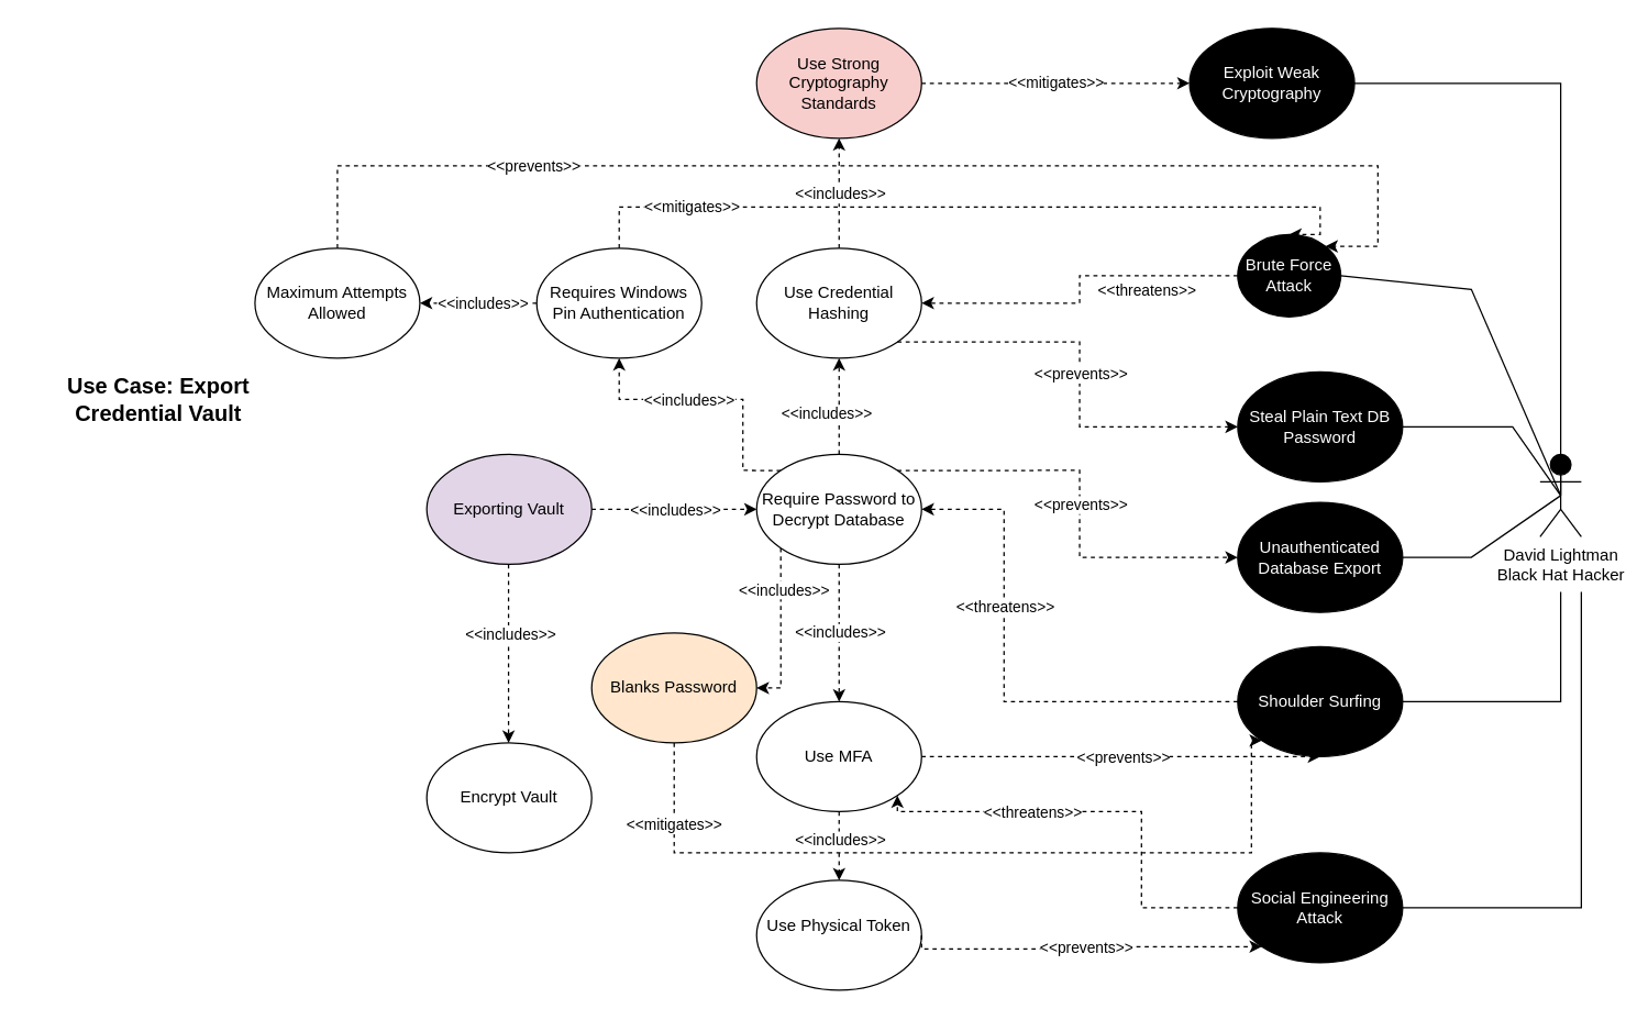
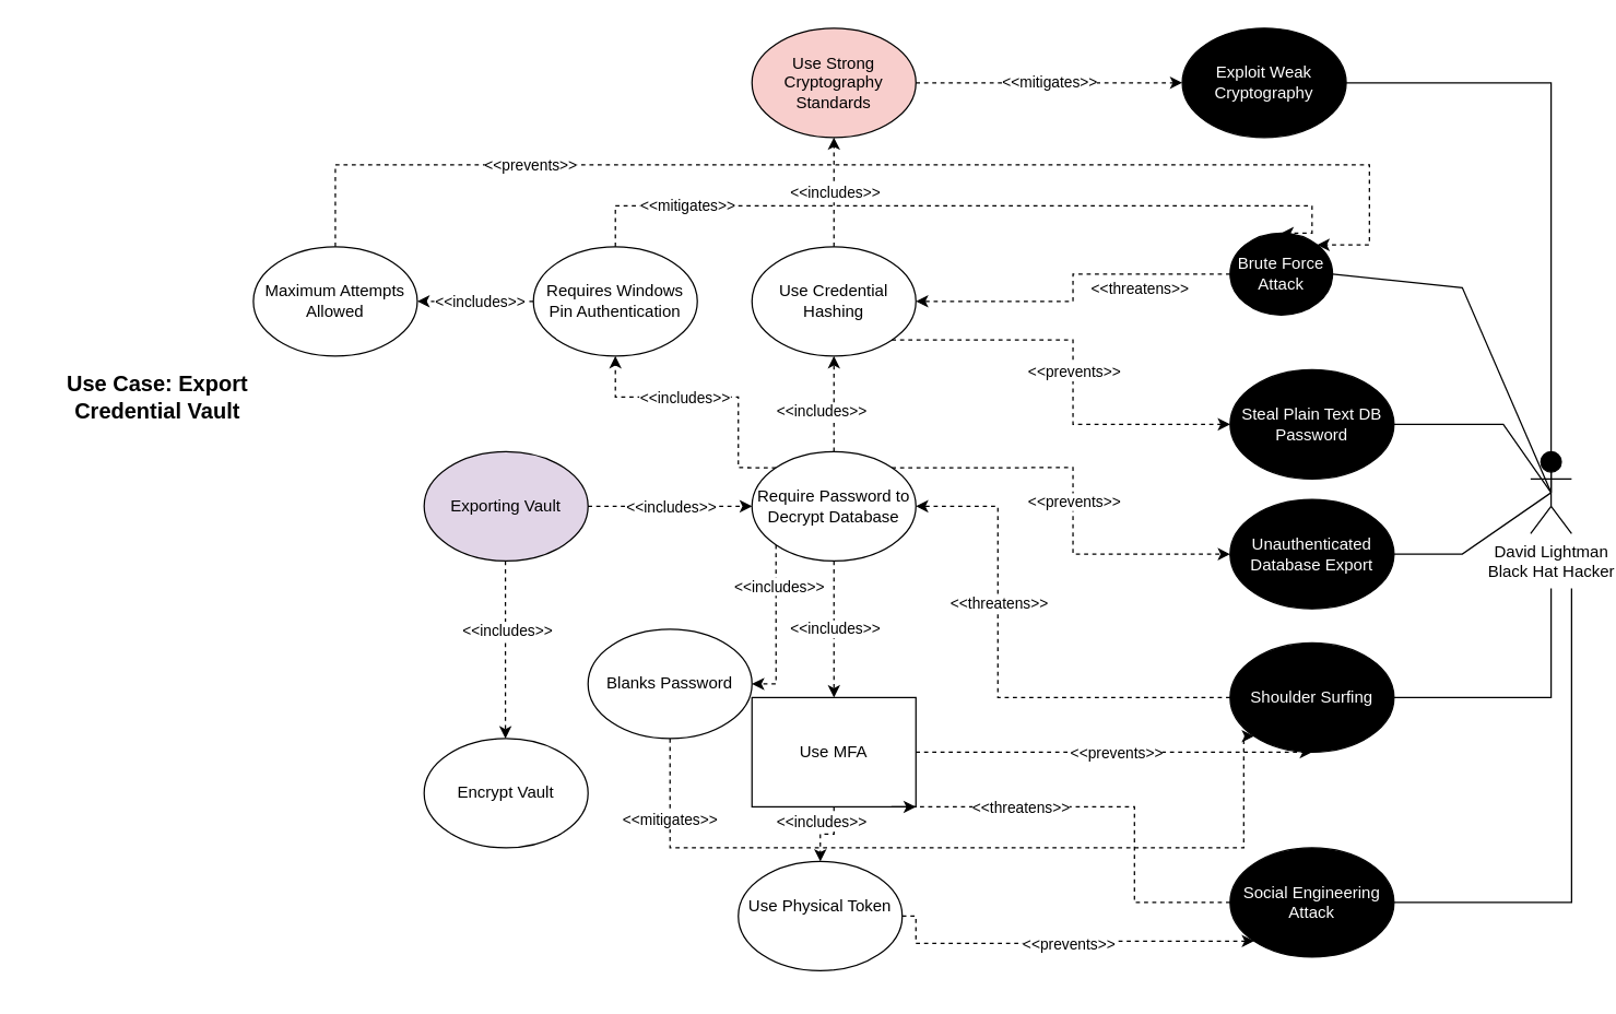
- <mxCell id="36" value="Blanks Password" style="ellipse;whiteSpace=wrap;html=1;fillColor=#ffe6cc;" parent="1" vertex="1"><mxGeometry x="430" y="460" width="120" height="80" as="geometry" /></mxCell>
+ <mxCell id="36" value="Blanks Password" style="ellipse;whiteSpace=wrap;html=1;" parent="1" vertex="1"><mxGeometry x="430" y="460" width="120" height="80" as="geometry" /></mxCell>
- <mxCell id="49" value="Use MFA" style="ellipse;whiteSpace=wrap;html=1;" parent="1" vertex="1"><mxGeometry x="550" y="510" width="120" height="80" as="geometry" /></mxCell>
+ <mxCell id="49" value="Use MFA" style="whiteSpace=wrap;html=1;rounded=0;" parent="1" vertex="1"><mxGeometry x="550" y="510" width="120" height="80" as="geometry" /></mxCell>
- <mxCell id="23" value="&lt;div&gt;Use Physical Token&lt;/div&gt;&lt;div&gt;&lt;br&gt;&lt;/div&gt;" style="ellipse;whiteSpace=wrap;html=1;" parent="1" vertex="1"><mxGeometry x="550" y="640" width="120" height="80" as="geometry" /></mxCell>
+ <mxCell id="23" value="&lt;div&gt;Use Physical Token&lt;/div&gt;&lt;div&gt;&lt;br&gt;&lt;/div&gt;" style="ellipse;whiteSpace=wrap;html=1;" parent="1" vertex="1"><mxGeometry x="540" y="630" width="120" height="80" as="geometry" /></mxCell>
